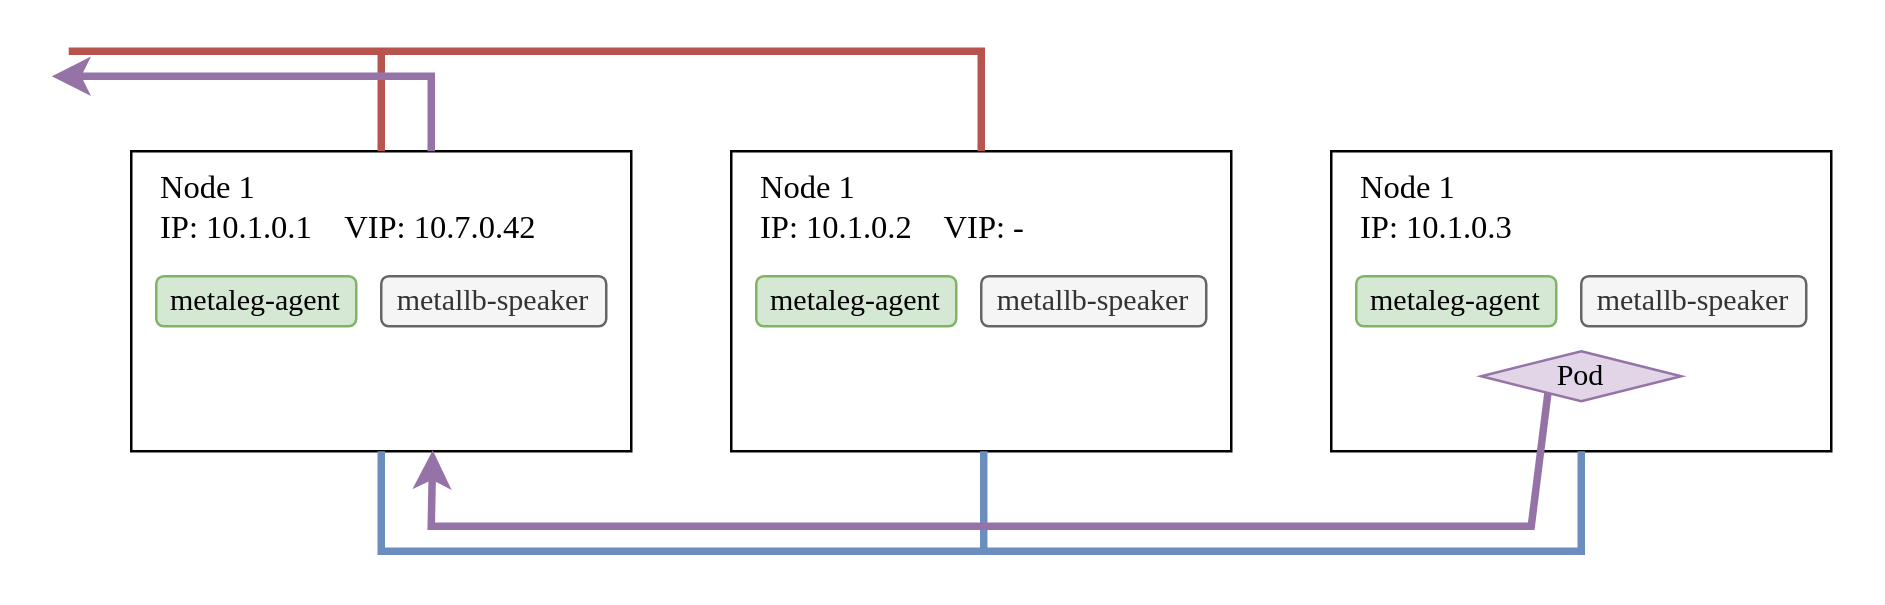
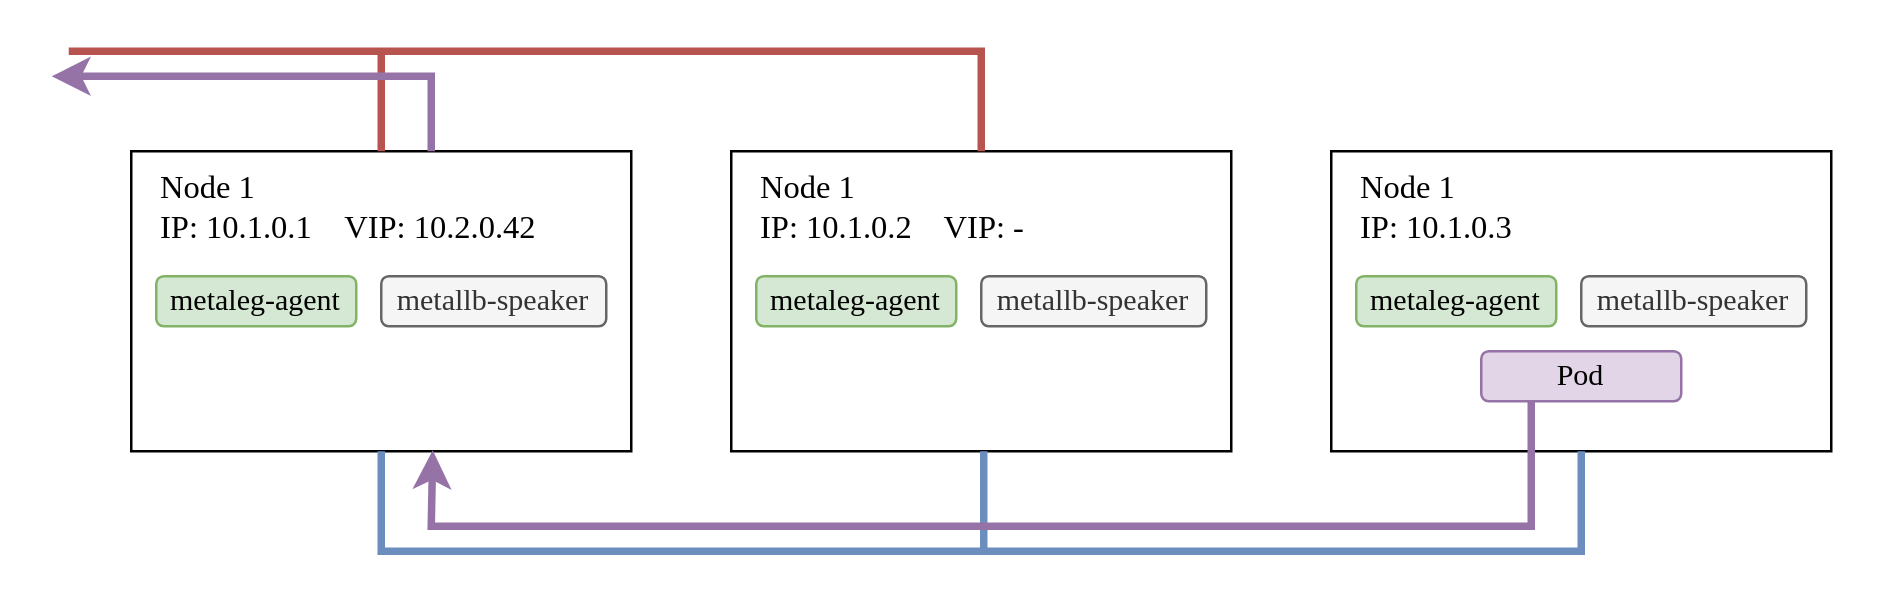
- <mxCell id="5" value="&lt;div&gt;Node 1&lt;/div&gt;&lt;div&gt;&lt;span style=&quot;color: generic-light-dark(rgb(0, 0, 0), rgb(102, 178, 255));&quot;&gt;&lt;span style=&quot;color: generic-light-dark(rgb(0, 0, 0), rgb(102, 178, 255));&quot;&gt;IP: 10.1.0.1&lt;/span&gt;&lt;/span&gt;&amp;nbsp; &amp;nbsp;&amp;nbsp;VIP: 10.7.0.42&lt;/div&gt;" style="text;html=1;align=left;verticalAlign=top;whiteSpace=wrap;rounded=0;fontFamily=Garamond;fontSize=13;" vertex="1" parent="1"><mxGeometry x="62" y="60" width="190" height="40" as="geometry" /></mxCell>
+ <mxCell id="5" value="&lt;div&gt;Node 1&lt;/div&gt;&lt;div&gt;&lt;span style=&quot;color: generic-light-dark(rgb(0, 0, 0), rgb(102, 178, 255));&quot;&gt;&lt;span style=&quot;color: generic-light-dark(rgb(0, 0, 0), rgb(102, 178, 255));&quot;&gt;IP: 10.1.0.1&lt;/span&gt;&lt;/span&gt;&amp;nbsp; &amp;nbsp;&amp;nbsp;VIP: 10.2.0.42&lt;/div&gt;" style="text;html=1;align=left;verticalAlign=top;whiteSpace=wrap;rounded=0;fontFamily=Garamond;fontSize=13;" vertex="1" parent="1"><mxGeometry x="62" y="60" width="190" height="40" as="geometry" /></mxCell>
- <mxCell id="8" value="&lt;div&gt;Pod&lt;/div&gt;" style="rhombus;whiteSpace=wrap;html=1;fontFamily=Garamond;fillColor=#e1d5e7;strokeColor=#9673a6;" vertex="1" parent="1"><mxGeometry x="592" y="140" width="80" height="20" as="geometry" /></mxCell>
+ <mxCell id="8" value="&lt;div&gt;Pod&lt;/div&gt;" style="rounded=1;whiteSpace=wrap;html=1;fontFamily=Garamond;fillColor=#e1d5e7;strokeColor=#9673a6;" vertex="1" parent="1"><mxGeometry x="592" y="140" width="80" height="20" as="geometry" /></mxCell>
